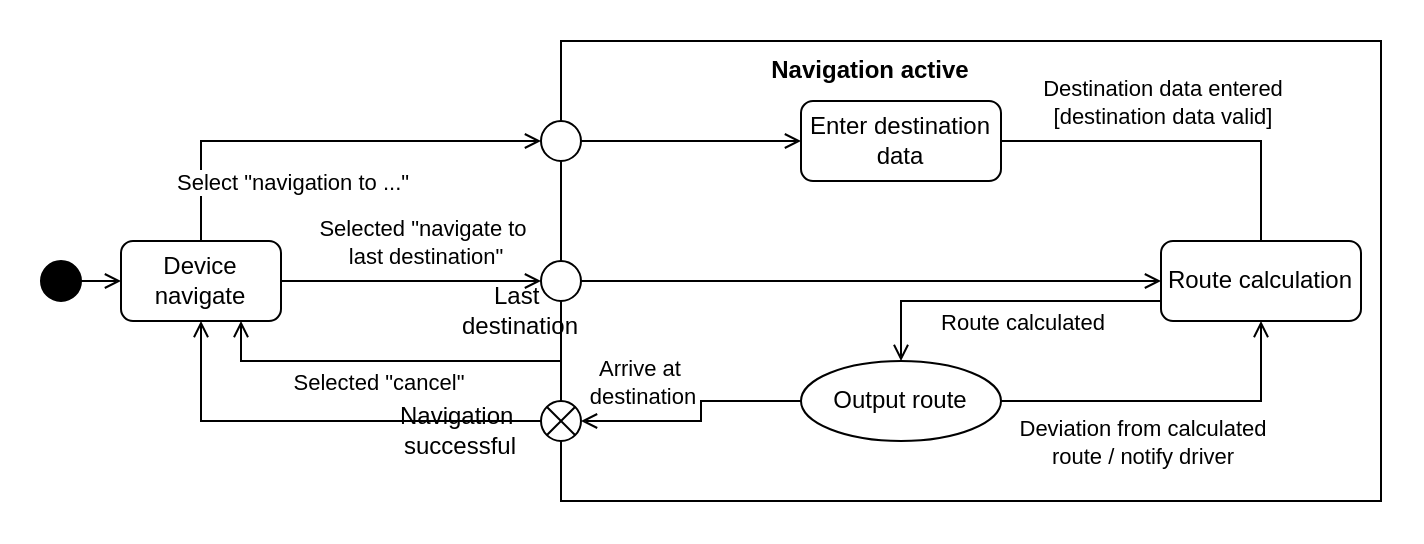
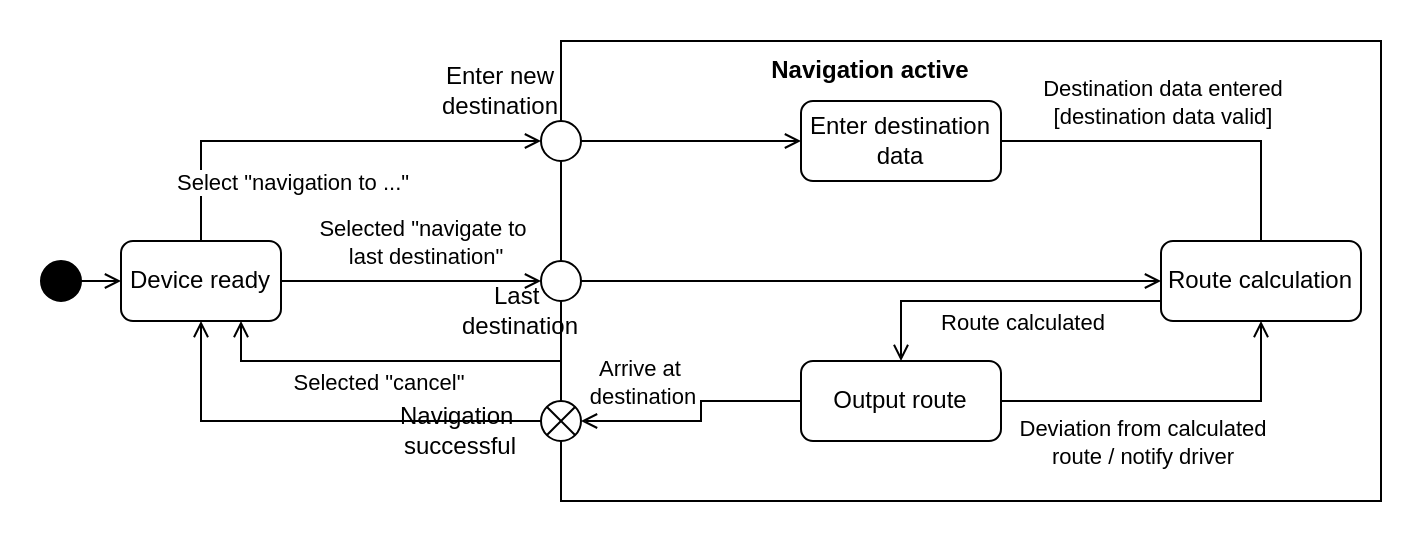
+ <mxCell id="30" value="Enter new destination" style="text;html=1;strokeColor=none;fillColor=none;align=center;verticalAlign=middle;whiteSpace=wrap;rounded=0;" vertex="1" parent="1"><mxGeometry x="220" y="30" width="60" height="30" as="geometry" /></mxCell>
- <mxCell id="8" value="Device navigate" style="rounded=1;whiteSpace=wrap;html=1;strokeColor=#000000;fillColor=#FFFFFF;" vertex="1" parent="1"><mxGeometry x="60" y="120" width="80" height="40" as="geometry" /></mxCell>
+ <mxCell id="8" value="Device ready" style="rounded=1;whiteSpace=wrap;html=1;strokeColor=#000000;fillColor=#FFFFFF;" vertex="1" parent="1"><mxGeometry x="60" y="120" width="80" height="40" as="geometry" /></mxCell>
- <mxCell id="25" value="Output route" style="ellipse;whiteSpace=wrap;html=1;strokeColor=#000000;fillColor=#FFFFFF;" vertex="1" parent="1"><mxGeometry x="400" y="180" width="100" height="40" as="geometry" /></mxCell>
+ <mxCell id="25" value="Output route" style="rounded=1;whiteSpace=wrap;html=1;strokeColor=#000000;fillColor=#FFFFFF;" vertex="1" parent="1"><mxGeometry x="400" y="180" width="100" height="40" as="geometry" /></mxCell>
